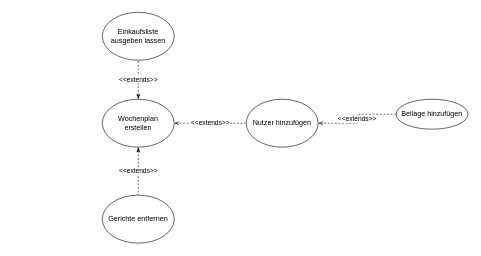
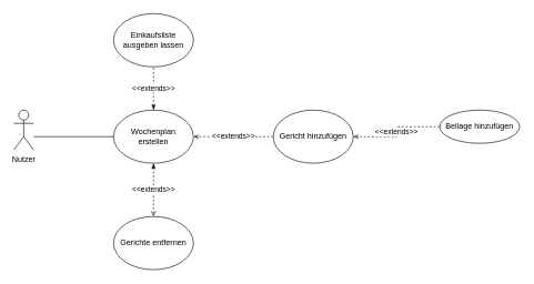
+ <mxCell id="8" value="Nutzer" style="shape=umlActor;verticalLabelPosition=bottom;verticalAlign=top;html=1;outlineConnect=0;" vertex="1" parent="1"><mxGeometry x="20" y="165" width="30" height="60" as="geometry" /></mxCell>
+ <mxCell id="7" style="edgeStyle=orthogonalEdgeStyle;rounded=0;orthogonalLoop=1;jettySize=auto;html=1;entryX=0;entryY=0.5;entryDx=0;entryDy=0;startArrow=none;startFill=0;endArrow=none;endFill=0;endSize=6;" edge="1" parent="1" source="8" target="4"><mxGeometry relative="1" as="geometry"><Array as="points"><mxPoint x="80" y="205" /><mxPoint x="80" y="205" /></Array></mxGeometry></mxCell>
- <mxCell id="6" value="Nutzer hinzufügen" style="ellipse;whiteSpace=wrap;html=1;" vertex="1" parent="1"><mxGeometry x="410" y="165" width="120" height="80" as="geometry" /></mxCell>
+ <mxCell id="6" value="Gericht hinzufügen" style="ellipse;whiteSpace=wrap;html=1;" vertex="1" parent="1"><mxGeometry x="410" y="165" width="120" height="80" as="geometry" /></mxCell>
- <mxCell id="2" value="&amp;lt;&amp;lt;extends&amp;gt;&amp;gt;" style="edgeStyle=orthogonalEdgeStyle;rounded=0;orthogonalLoop=1;jettySize=auto;html=1;dashed=1;startArrow=classicThin;startFill=1;endArrow=none;endFill=0;endSize=6;" edge="1" parent="1" source="4" target="11"><mxGeometry relative="1" as="geometry" /></mxCell>
+ <mxCell id="2" value="&amp;lt;&amp;lt;extends&amp;gt;&amp;gt;" style="edgeStyle=orthogonalEdgeStyle;rounded=0;orthogonalLoop=1;jettySize=auto;html=1;dashed=1;startArrow=classicThin;startFill=1;endArrow=open;endFill=0;endSize=6;" edge="1" parent="1" source="4" target="11"><mxGeometry relative="1" as="geometry" /></mxCell>
